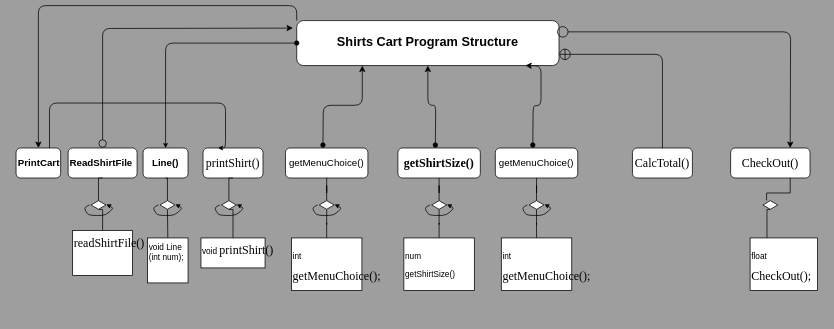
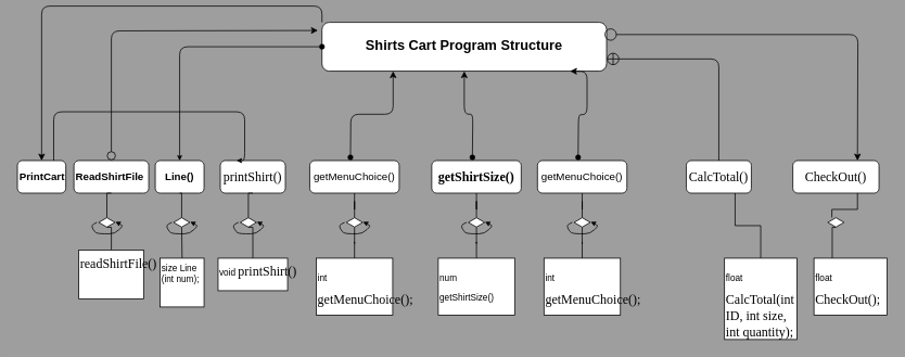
+ <mxCell id="11" style="rounded=0;orthogonalLoop=1;jettySize=auto;html=1;exitX=0.75;exitY=1;exitDx=0;exitDy=0;entryX=0.5;entryY=0;entryDx=0;entryDy=0;fontSize=17;fontColor=#000000;edgeStyle=orthogonalEdgeStyle;startArrow=none;startFill=0;endArrow=none;endFill=0;strokeColor=#000000;" parent="1" source="12" target="18" edge="1"><mxGeometry relative="1" as="geometry" /></mxCell>
- <mxCell id="38" value="&lt;span&gt;void&amp;nbsp;&lt;/span&gt;&lt;span&gt;Line&lt;br&gt;(int num);&lt;/span&gt;" style="rounded=0;whiteSpace=wrap;html=1;fillStyle=auto;strokeColor=#000000;fontSize=11;fontColor=#000000;fillColor=#ffffff;verticalAlign=top;align=left;" vertex="1" parent="1"><mxGeometry x="196" y="310" width="54" height="60" as="geometry" /></mxCell>
+ <mxCell id="38" value="&lt;span&gt;size&amp;nbsp;&lt;/span&gt;&lt;span&gt;Line&lt;br&gt;(int num);&lt;/span&gt;" style="rounded=0;whiteSpace=wrap;html=1;fillStyle=auto;strokeColor=#000000;fontSize=11;fontColor=#000000;fillColor=#ffffff;verticalAlign=top;align=left;" vertex="1" parent="1"><mxGeometry x="196" y="310" width="54" height="60" as="geometry" /></mxCell>
+ <mxCell id="18" value="&lt;p class=&quot;MsoNormal&quot;&gt;float&amp;nbsp;&lt;span style=&quot;color:#DADADA&quot;&gt;&lt;/span&gt;&lt;/p&gt;&lt;span style=&quot;font-size:12.0pt;font-family:&amp;quot;Times New Roman&amp;quot;,serif;&lt;br/&gt;mso-fareast-font-family:&amp;quot;Times New Roman&amp;quot;;mso-ansi-language:EN-US;mso-fareast-language:&lt;br/&gt;EN-US;mso-bidi-language:AR-SA&quot;&gt;CalcTotal(int ID, int size, int quantity);&lt;/span&gt;" style="rounded=0;whiteSpace=wrap;html=1;fillStyle=auto;strokeColor=#000000;fontSize=11;fontColor=#000000;fillColor=#ffffff;align=left;verticalAlign=top;" parent="1" vertex="1"><mxGeometry x="890" y="310" width="89" height="100" as="geometry" /></mxCell>
